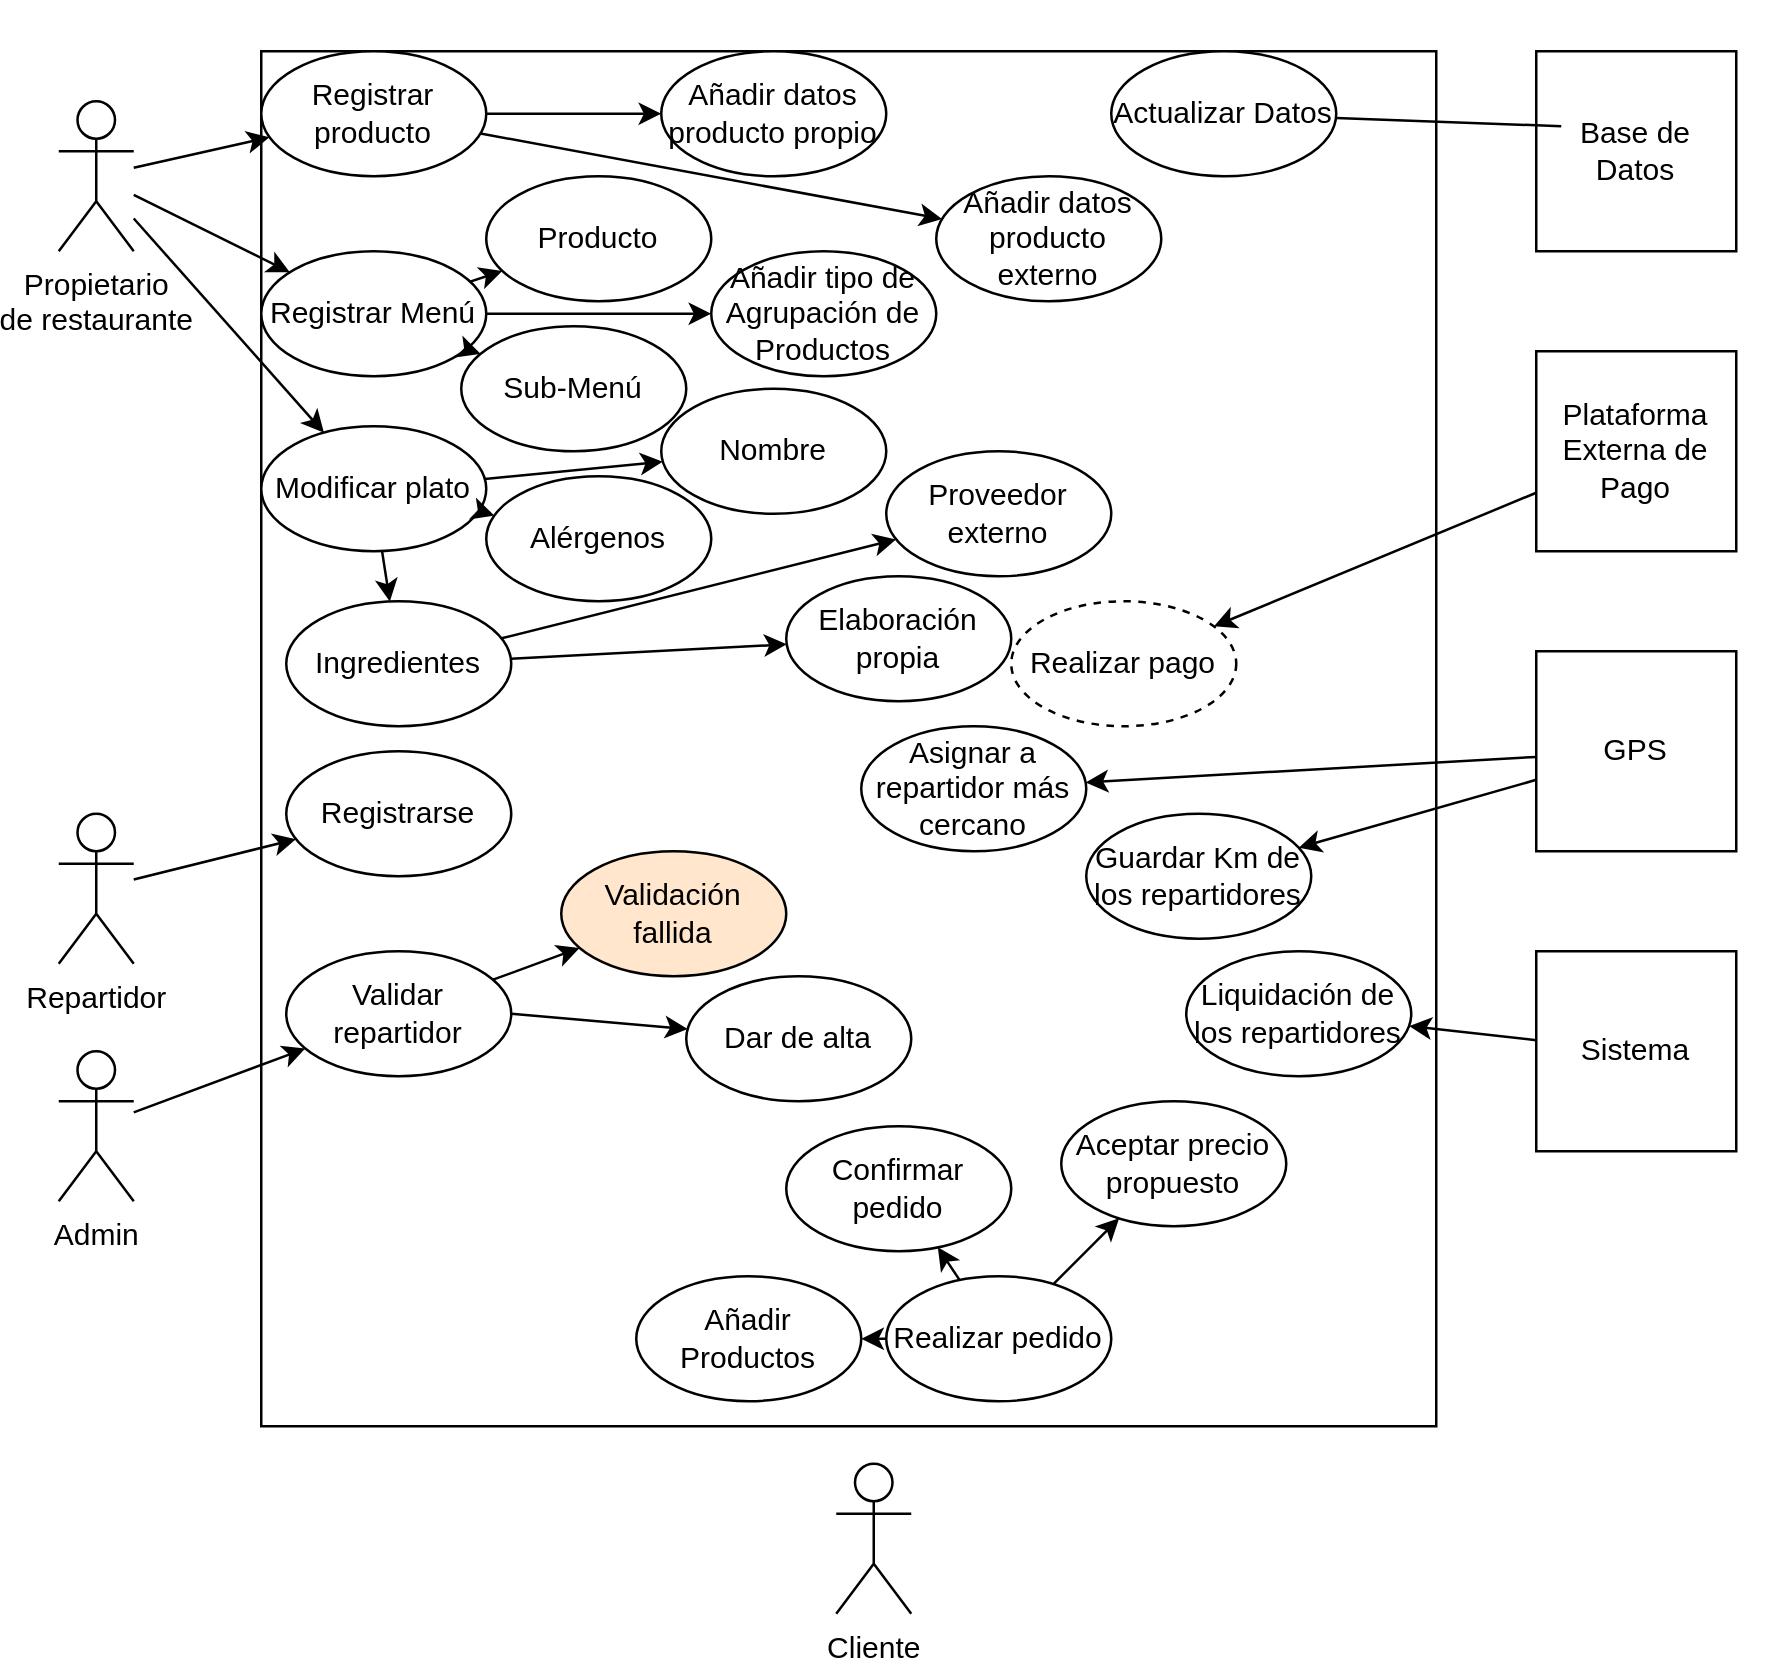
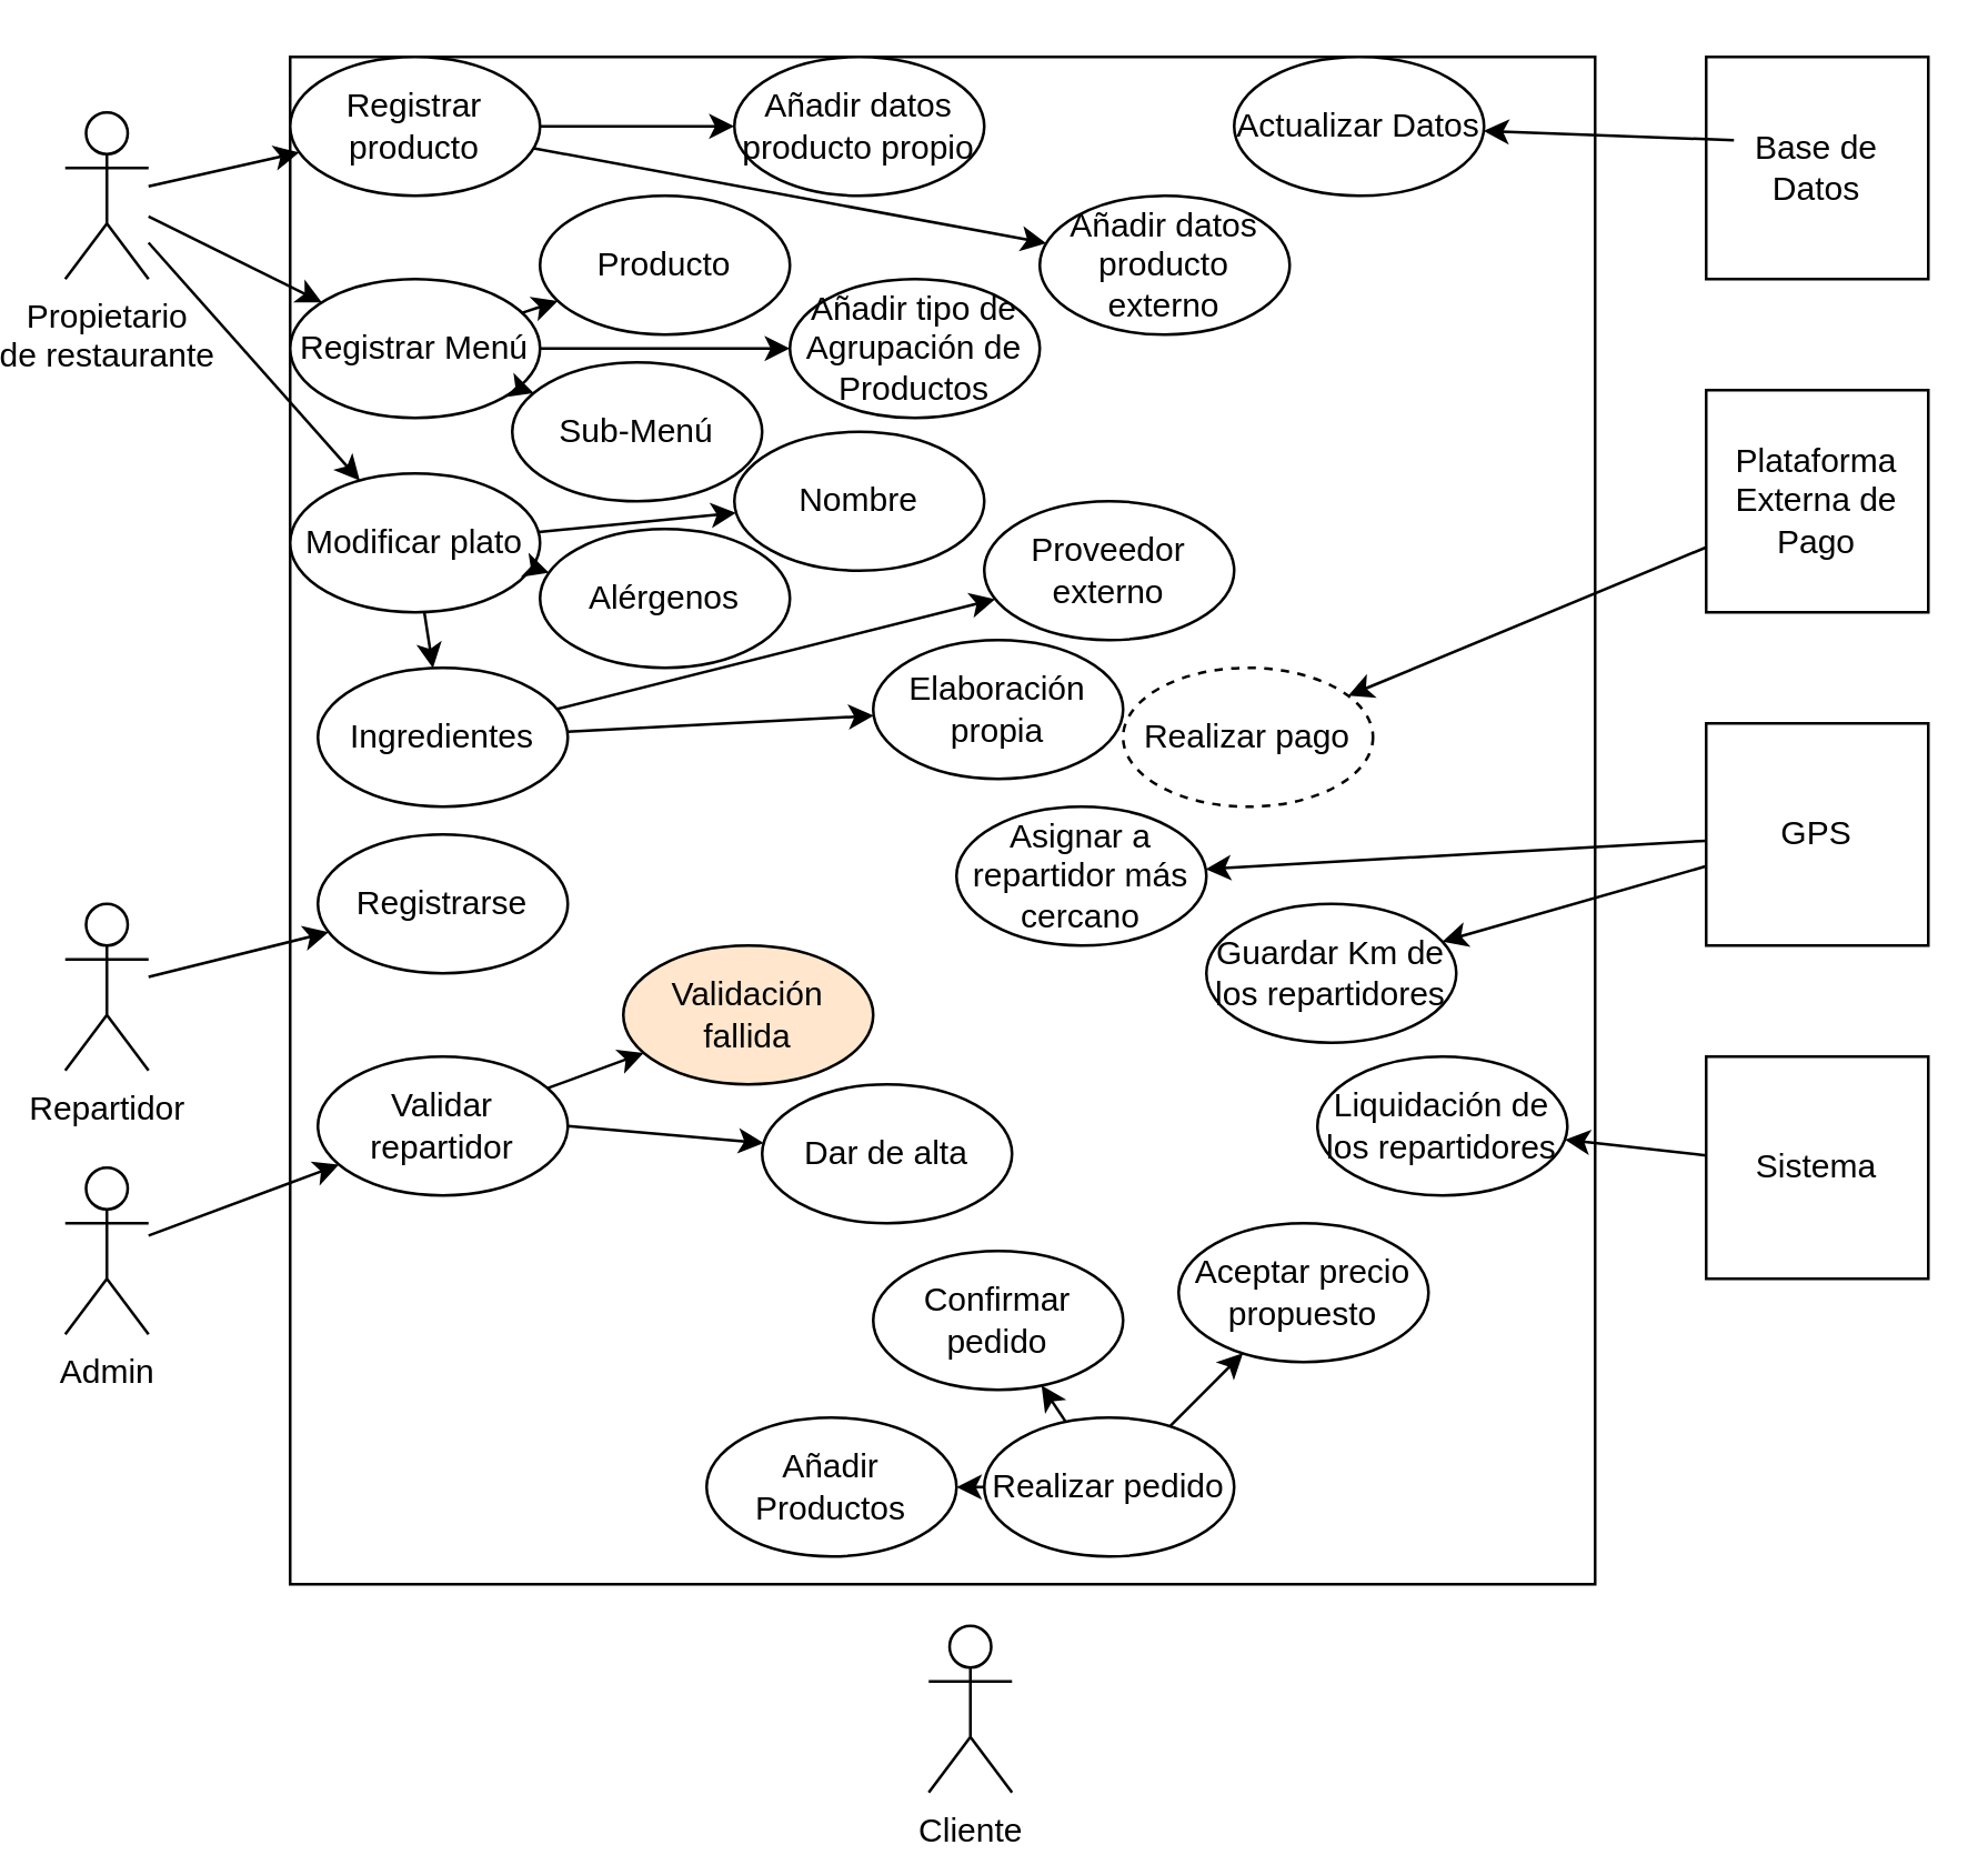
- <mxCell id="41" value="" style="endArrow=none;html=1;exitX=0.125;exitY=0.375;exitDx=0;exitDy=0;exitPerimeter=0;" edge="1" parent="1" source="7" target="36"><mxGeometry width="50" height="50" relative="1" as="geometry"><mxPoint x="321" y="300" as="sourcePoint" /><mxPoint x="371" y="250" as="targetPoint" /></mxGeometry></mxCell>
+ <mxCell id="41" value="" style="endArrow=classic;html=1;exitX=0.125;exitY=0.375;exitDx=0;exitDy=0;exitPerimeter=0;" edge="1" parent="1" source="7" target="36"><mxGeometry width="50" height="50" relative="1" as="geometry"><mxPoint x="321" y="300" as="sourcePoint" /><mxPoint x="371" y="250" as="targetPoint" /></mxGeometry></mxCell>
